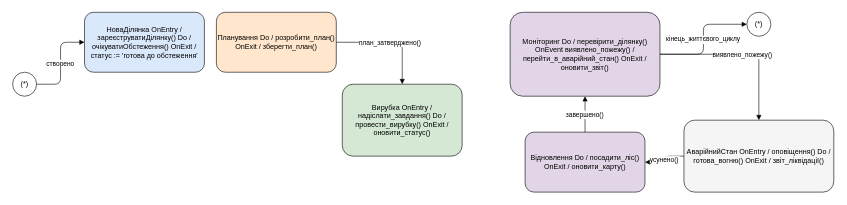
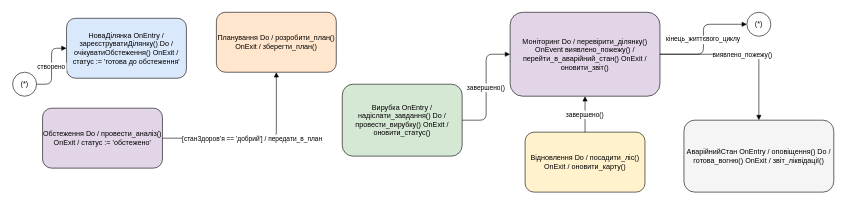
- <mxCell id="3" value="НоваДілянка OnEntry / зареєструватиДілянку() Do / очікуватиОбстеження() OnExit / статус := 'готова до обстеження'" style="rounded=1;whiteSpace=wrap;html=1;fillColor=#DAE8FC;" parent="1" vertex="1"><mxGeometry x="140" y="20" width="200" height="100" as="geometry" /></mxCell>
+ <mxCell id="3" value="НоваДілянка OnEntry / зареєструватиДілянку() Do / очікуватиОбстеження() OnExit / статус := 'готова до обстеження'" style="rounded=1;whiteSpace=wrap;html=1;fillColor=#DAE8FC;" parent="1" vertex="1"><mxGeometry x="110" y="30" width="200" height="100" as="geometry" /></mxCell>
- <mxCell id="13" value="план_затверджено()" style="edgeStyle=orthogonalEdgeStyle;endArrow=block;" parent="1" source="5" target="6" edge="1"><mxGeometry relative="1" as="geometry" /></mxCell>
+ <mxCell id="14" value="завершено()" style="edgeStyle=orthogonalEdgeStyle;endArrow=block;" parent="1" source="6" target="7" edge="1"><mxGeometry relative="1" as="geometry" /></mxCell>
+ <mxCell id="4" value="Обстеження Do / провести_аналіз() OnExit / статус := 'обстежено'" style="rounded=1;whiteSpace=wrap;html=1;fillColor=#E1D5E7;" parent="1" vertex="1"><mxGeometry x="70" y="180" width="200" height="100" as="geometry" /></mxCell>
+ <mxCell id="12" value="[станЗдоров’я == 'добрий'] / передати_в_план" style="edgeStyle=orthogonalEdgeStyle;endArrow=block;" parent="1" source="4" target="5" edge="1"><mxGeometry relative="1" as="geometry" /></mxCell>
- <mxCell id="16" value="усунено()" style="edgeStyle=orthogonalEdgeStyle;endArrow=block;" parent="1" source="8" target="9" edge="1"><mxGeometry relative="1" as="geometry" /></mxCell>
- <mxCell id="9" value="Відновлення Do / посадити_ліс() OnExit / оновити_карту()" style="rounded=1;whiteSpace=wrap;html=1;fillColor=#e1d5e7;" parent="1" vertex="1"><mxGeometry x="875" y="220" width="200" height="100" as="geometry" /></mxCell>
+ <mxCell id="9" value="Відновлення Do / посадити_ліс() OnExit / оновити_карту()" style="rounded=1;whiteSpace=wrap;html=1;fillColor=#FFF2CC;" parent="1" vertex="1"><mxGeometry x="875" y="220" width="200" height="100" as="geometry" /></mxCell>
